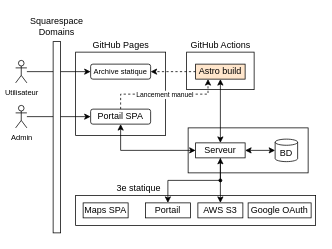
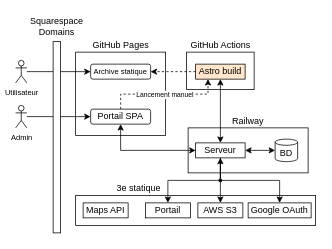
+ <mxCell id="27" value="Railway" style="text;html=1;align=center;verticalAlign=middle;whiteSpace=wrap;rounded=0;" parent="1" vertex="1"><mxGeometry x="290" y="151" width="80" height="19" as="geometry" /></mxCell>
+ <mxCell id="24" style="edgeStyle=orthogonalEdgeStyle;rounded=0;orthogonalLoop=1;jettySize=auto;html=1;exitX=0.5;exitY=1;exitDx=0;exitDy=0;entryX=0.5;entryY=0;entryDx=0;entryDy=0;" parent="1" source="25" target="34" edge="1"><mxGeometry relative="1" as="geometry" /></mxCell>
- <mxCell id="32" value="Maps SPA" style="rounded=0;whiteSpace=wrap;html=1;" parent="1" vertex="1"><mxGeometry x="110" y="270" width="60" height="20" as="geometry" /></mxCell>
+ <mxCell id="32" value="Maps API" style="rounded=0;whiteSpace=wrap;html=1;" parent="1" vertex="1"><mxGeometry x="110" y="270" width="60" height="20" as="geometry" /></mxCell>
